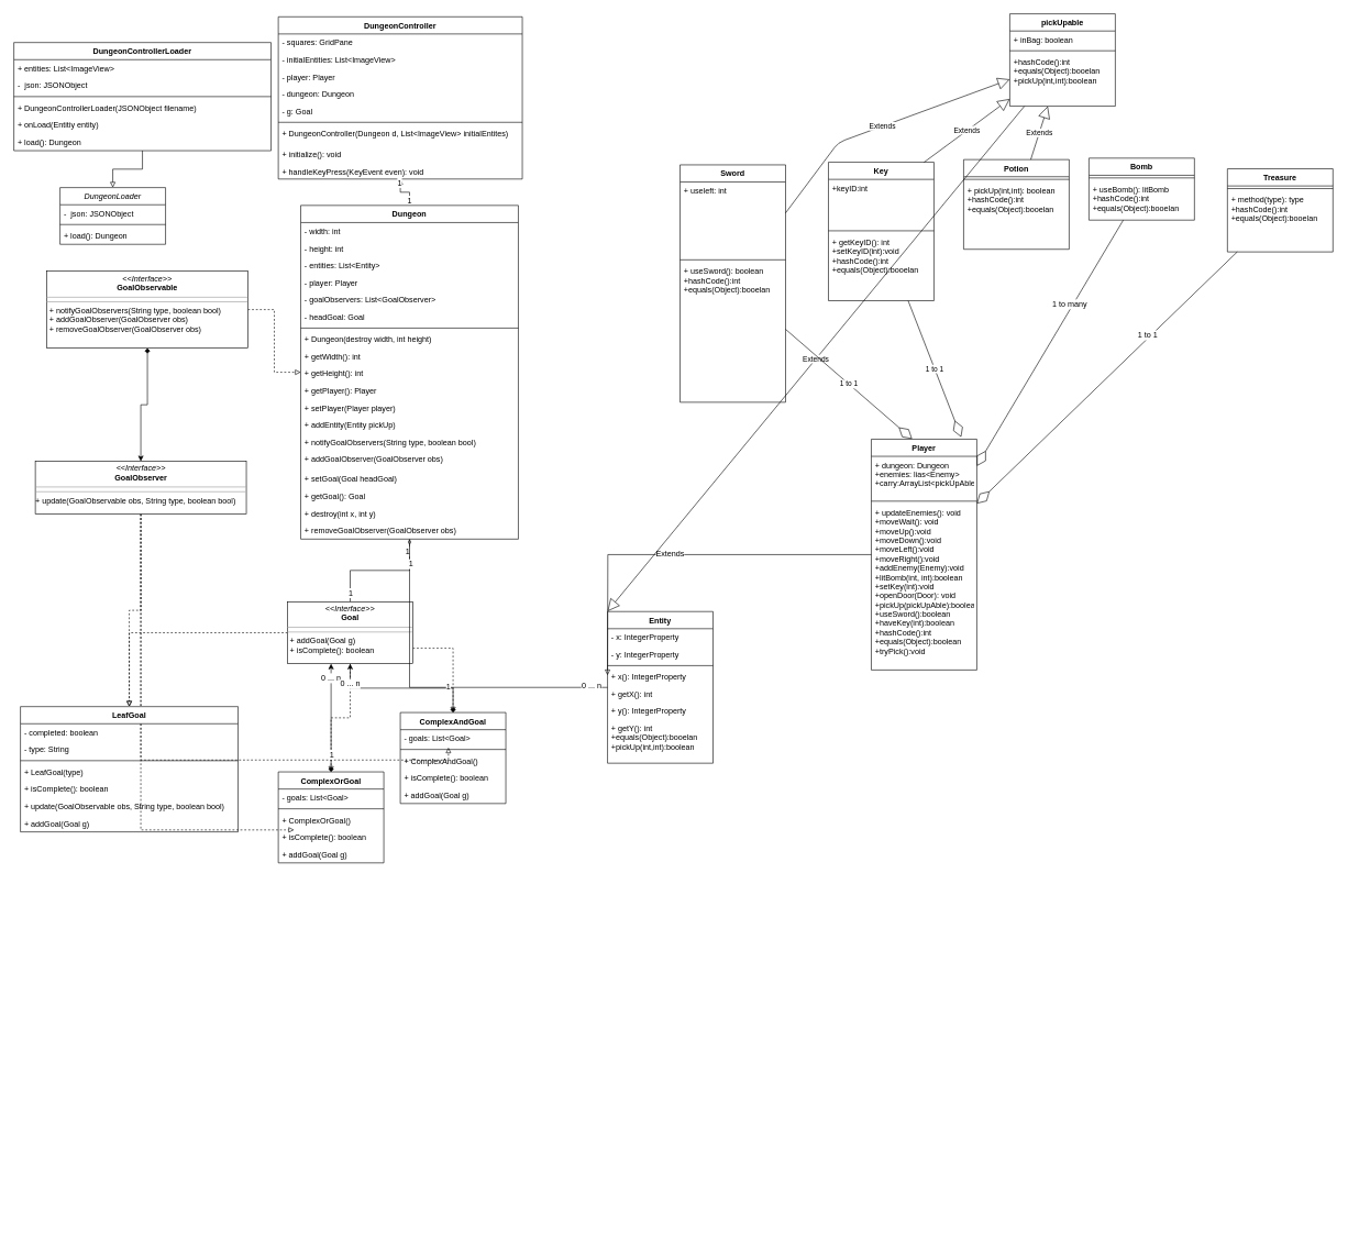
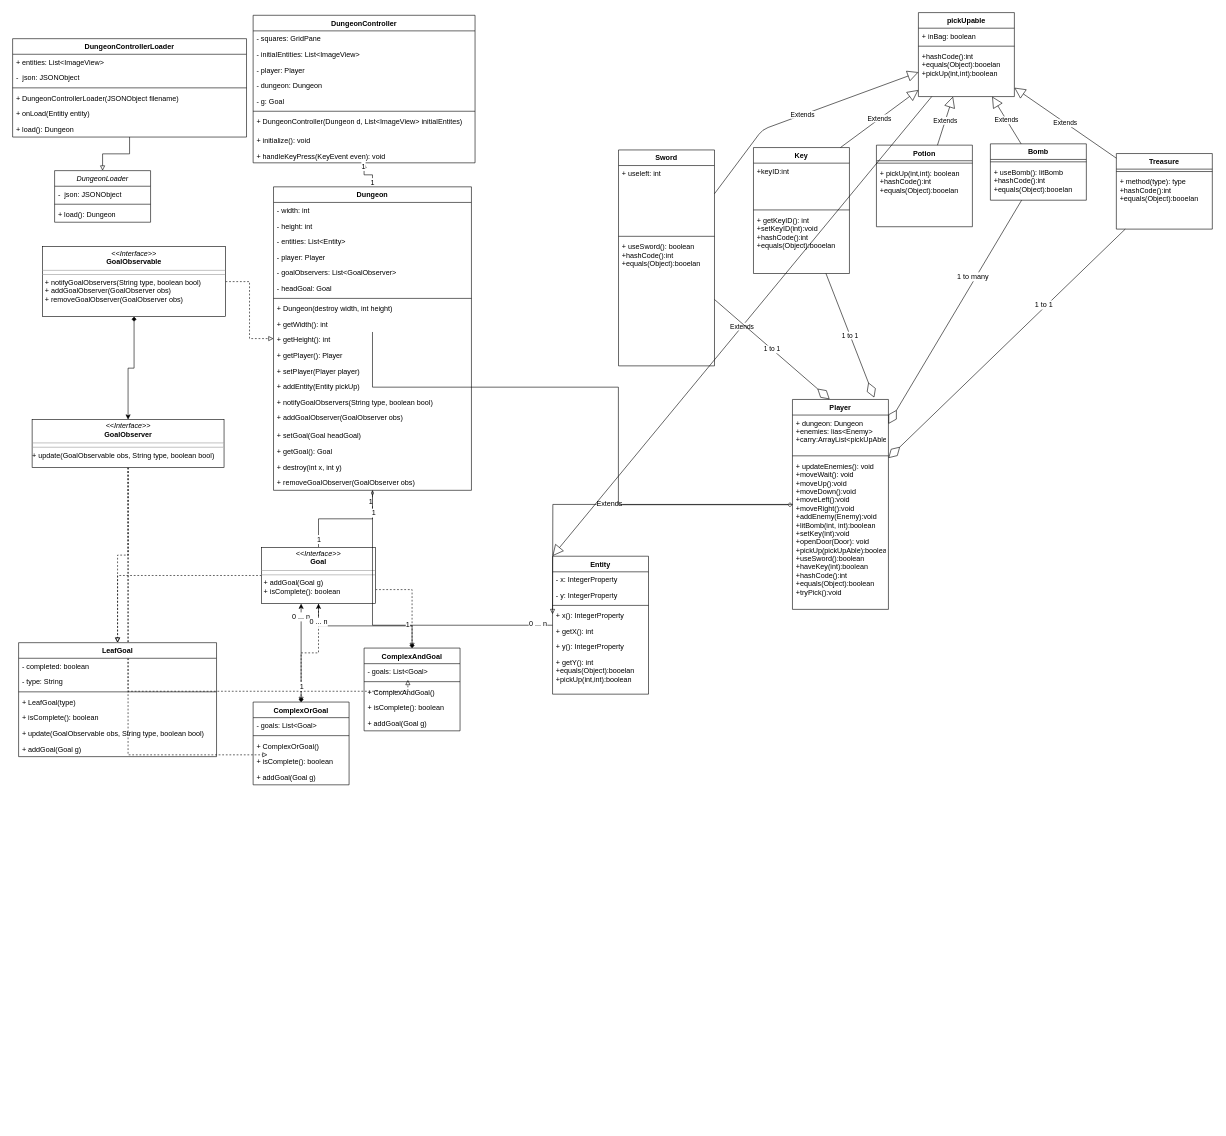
+ <mxCell id="129" value="Extends" style="endArrow=block;endSize=16;endFill=0;html=1;" parent="1" source="115" target="103" edge="1"><mxGeometry width="160" relative="1" as="geometry"><mxPoint x="1660.214" y="145.5" as="sourcePoint" /><mxPoint x="1820.214" y="145.5" as="targetPoint" /></mxGeometry></mxCell>
+ <mxCell id="130" value="Extends" style="endArrow=block;endSize=16;endFill=0;html=1;" parent="1" source="118" target="103" edge="1"><mxGeometry width="160" relative="1" as="geometry"><mxPoint x="1570.214" y="525.5" as="sourcePoint" /><mxPoint x="1730.214" y="525.5" as="targetPoint" /></mxGeometry></mxCell>
+ <mxCell id="138" style="edgeStyle=orthogonalEdgeStyle;rounded=0;orthogonalLoop=1;jettySize=auto;html=1;endArrow=diamond;endFill=0;" edge="1" parent="1" source="73" target="123"><mxGeometry relative="1" as="geometry"><Array as="points"><mxPoint x="620" y="645" /><mxPoint x="1030" y="645" /><mxPoint x="1030" y="841" /></Array></mxGeometry></mxCell>
